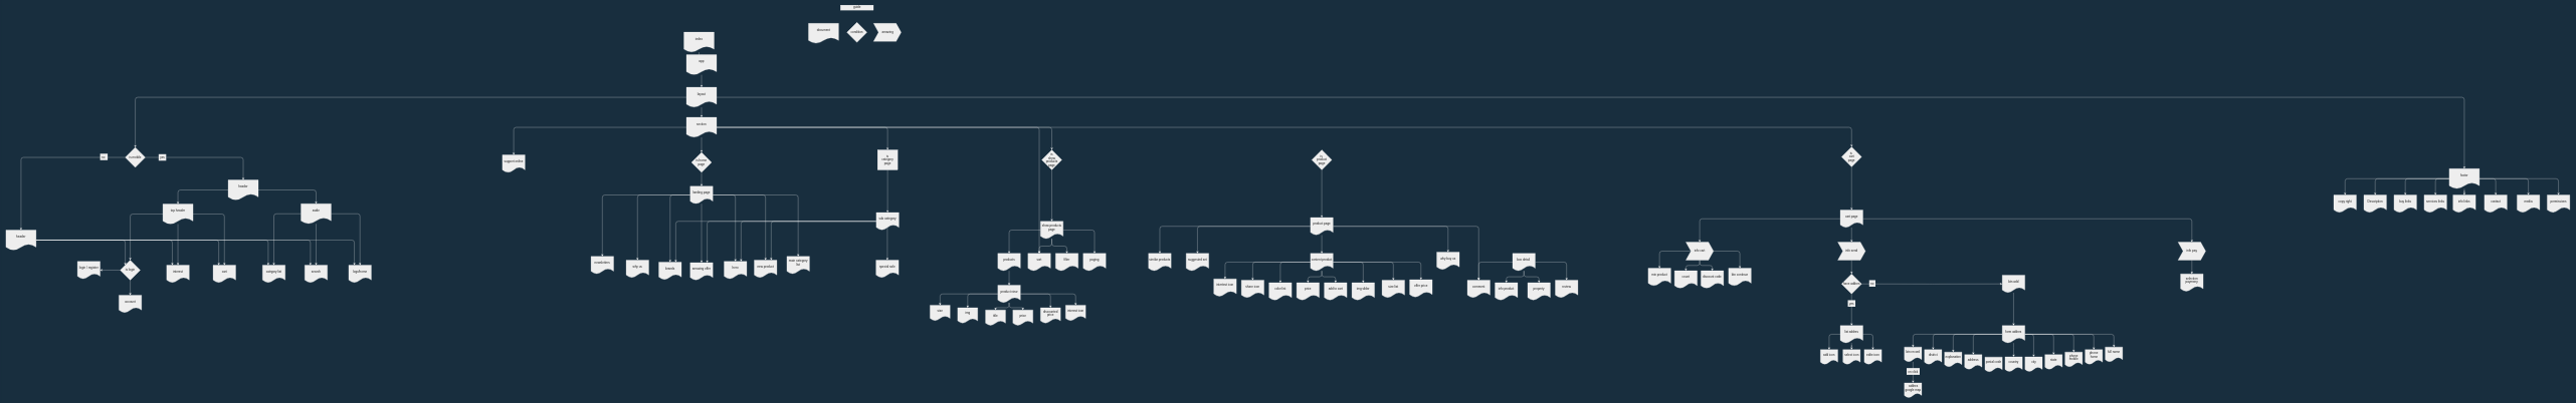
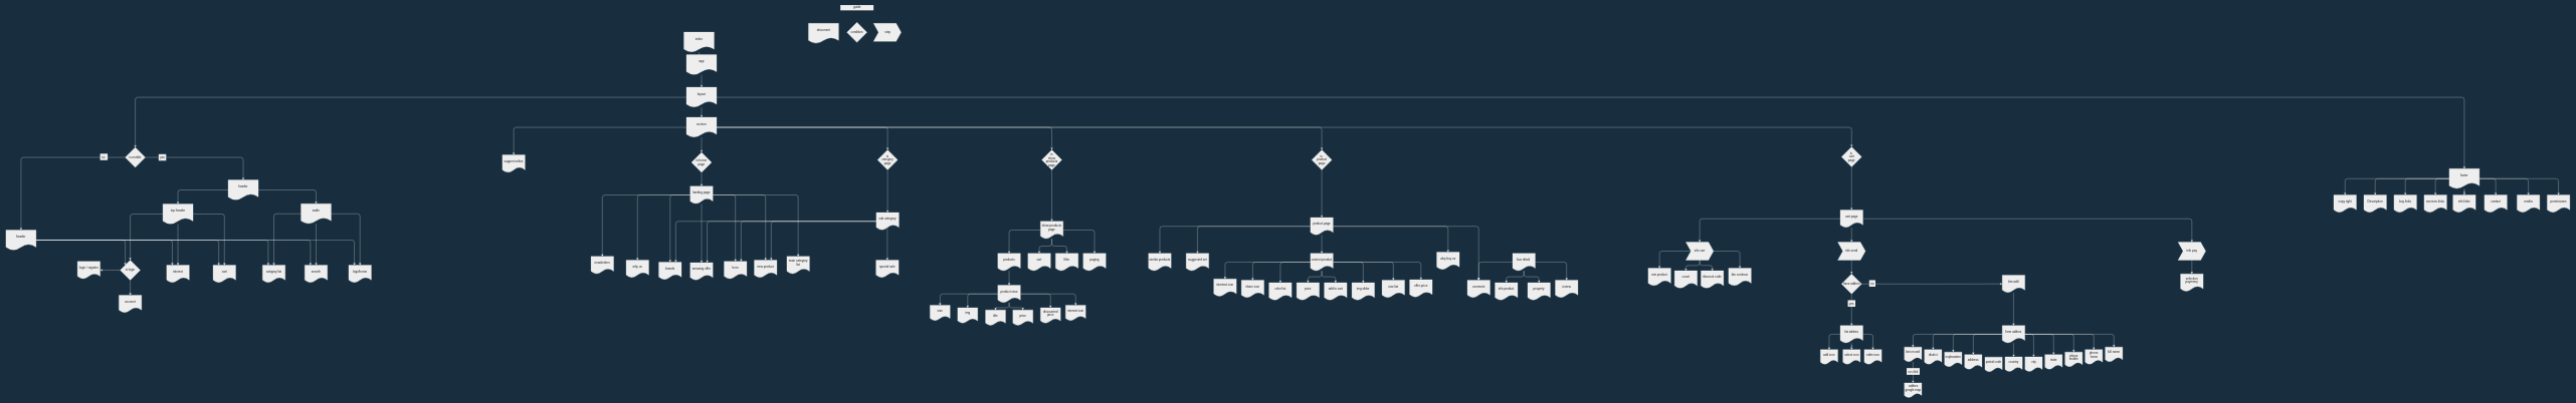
- <mxCell id="218" value="&amp;nbsp;amazing" style="shape=step;perimeter=stepPerimeter;whiteSpace=wrap;html=1;fixedSize=1;fillColor=#EEEEEE;strokeColor=#FFFFFF;fontColor=#1A1A1A;" parent="1" vertex="1"><mxGeometry x="3475" y="93" width="110" height="72" as="geometry" /></mxCell>
+ <mxCell id="218" value="&amp;nbsp;step" style="shape=step;perimeter=stepPerimeter;whiteSpace=wrap;html=1;fixedSize=1;fillColor=#EEEEEE;strokeColor=#FFFFFF;fontColor=#1A1A1A;" parent="1" vertex="1"><mxGeometry x="3475" y="93" width="110" height="72" as="geometry" /></mxCell>
- <mxCell id="94" value="is &lt;br&gt;category&lt;br&gt;page" style="whiteSpace=wrap;html=1;fillColor=#EEEEEE;strokeColor=#FFFFFF;fontColor=#1A1A1A;rounded=0;" parent="1" vertex="1"><mxGeometry x="3491" y="598" width="80" height="80" as="geometry" /></mxCell>
+ <mxCell id="94" value="is &lt;br&gt;category&lt;br&gt;page" style="rhombus;whiteSpace=wrap;html=1;fillColor=#EEEEEE;strokeColor=#FFFFFF;fontColor=#1A1A1A;" parent="1" vertex="1"><mxGeometry x="3491" y="598" width="80" height="80" as="geometry" /></mxCell>
- <mxCell id="25" style="edgeStyle=orthogonalEdgeStyle;orthogonalLoop=1;jettySize=auto;html=1;exitX=1;exitY=0.5;exitDx=0;exitDy=0;labelBackgroundColor=#182E3E;strokeColor=#FFFFFF;fontColor=#FFFFFF;" parent="1" source="27" target="90" edge="1"><mxGeometry relative="1" as="geometry" /></mxCell>
+ <mxCell id="25" style="edgeStyle=orthogonalEdgeStyle;orthogonalLoop=1;jettySize=auto;html=1;exitX=1;exitY=0.5;exitDx=0;exitDy=0;labelBackgroundColor=#182E3E;strokeColor=#FFFFFF;fontColor=#FFFFFF;" parent="1" source="27" target="114" edge="1"><mxGeometry relative="1" as="geometry" /></mxCell>
